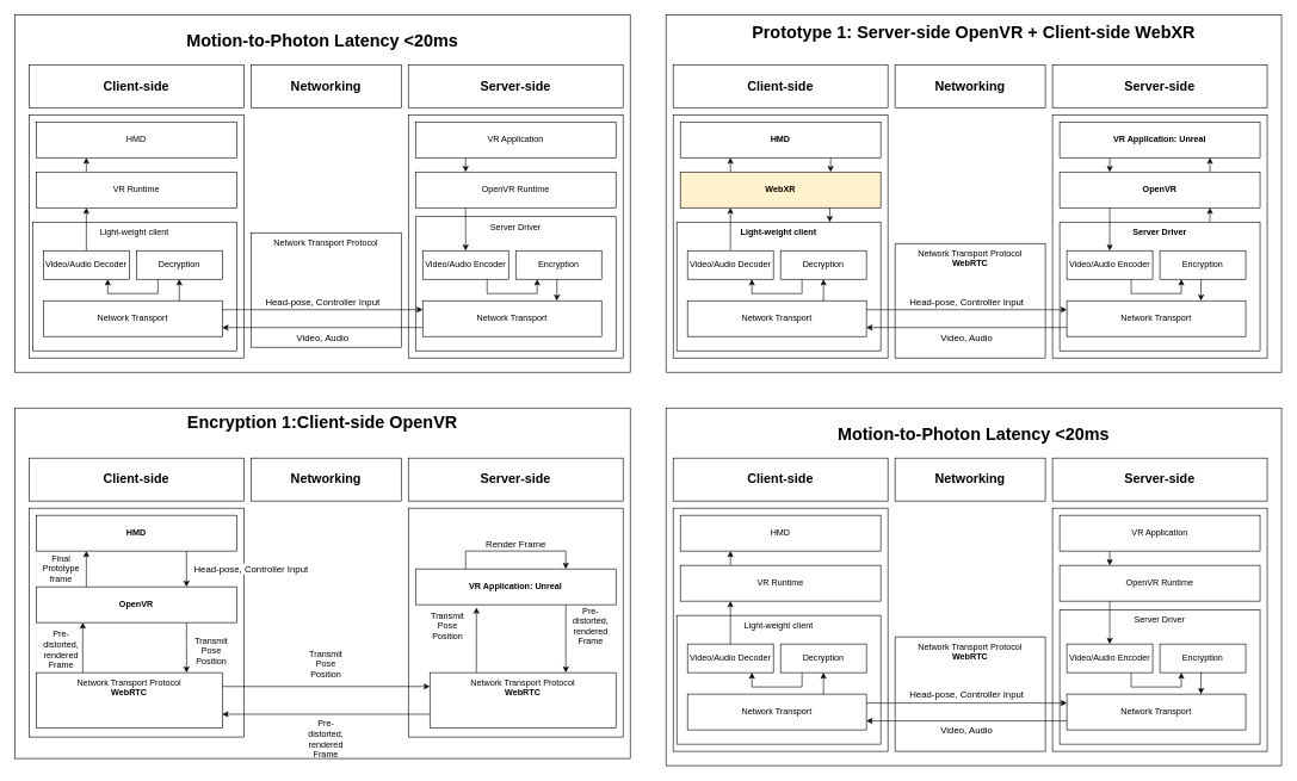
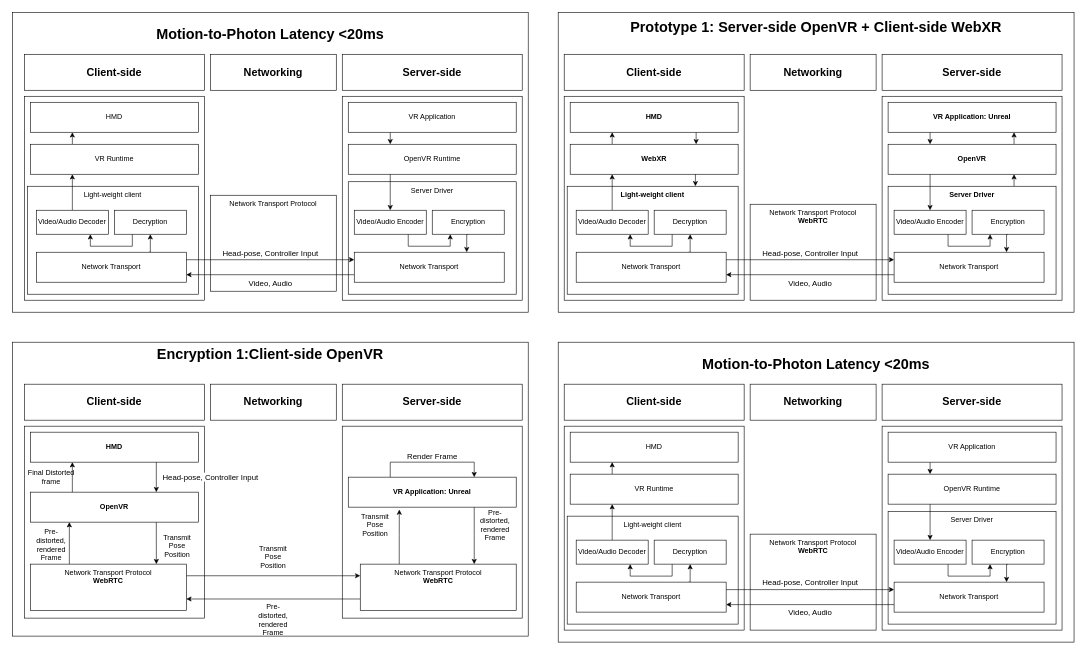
- <mxCell id="73" value="&lt;b&gt;WebXR&lt;/b&gt;" style="rounded=0;whiteSpace=wrap;html=1;fillColor=#fff2cc;" vertex="1" parent="1"><mxGeometry x="950" y="240" width="280" height="50" as="geometry" /></mxCell>
+ <mxCell id="73" value="&lt;b&gt;WebXR&lt;/b&gt;" style="rounded=0;whiteSpace=wrap;html=1;" vertex="1" parent="1"><mxGeometry x="950" y="240" width="280" height="50" as="geometry" /></mxCell>
- <mxCell id="120" value="&lt;div&gt;Final Prototype frame&lt;/div&gt;" style="text;html=1;strokeColor=none;fillColor=none;align=center;verticalAlign=middle;whiteSpace=wrap;rounded=0;" vertex="1" parent="1"><mxGeometry x="45" y="770" width="80" height="50" as="geometry" /></mxCell>
+ <mxCell id="120" value="&lt;div&gt;Final Distorted frame&lt;/div&gt;" style="text;html=1;strokeColor=none;fillColor=none;align=center;verticalAlign=middle;whiteSpace=wrap;rounded=0;" vertex="1" parent="1"><mxGeometry x="45" y="770" width="80" height="50" as="geometry" /></mxCell>
